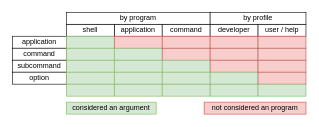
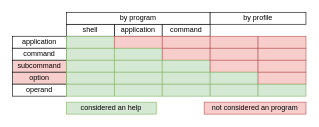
- <mxCell id="10" value="&lt;font style=&quot;vertical-align: inherit&quot;&gt;&lt;font style=&quot;vertical-align: inherit&quot;&gt;&lt;font style=&quot;vertical-align: inherit&quot;&gt;&lt;font style=&quot;vertical-align: inherit&quot;&gt;&lt;font style=&quot;vertical-align: inherit&quot;&gt;&lt;font style=&quot;vertical-align: inherit&quot;&gt;&lt;font style=&quot;vertical-align: inherit&quot;&gt;&lt;font style=&quot;vertical-align: inherit&quot;&gt;&lt;font style=&quot;vertical-align: inherit&quot;&gt;&lt;font style=&quot;vertical-align: inherit&quot;&gt;developer&lt;/font&gt;&lt;/font&gt;&lt;/font&gt;&lt;/font&gt;&lt;/font&gt;&lt;/font&gt;&lt;/font&gt;&lt;/font&gt;&lt;/font&gt;&lt;/font&gt;" style="rounded=0;whiteSpace=wrap;html=1;" vertex="1" parent="1"><mxGeometry x="350" y="40" width="80" height="20" as="geometry" /></mxCell>
- <mxCell id="11" value="&lt;font style=&quot;vertical-align: inherit&quot;&gt;&lt;font style=&quot;vertical-align: inherit&quot;&gt;&lt;font style=&quot;vertical-align: inherit&quot;&gt;&lt;font style=&quot;vertical-align: inherit&quot;&gt;&lt;font style=&quot;vertical-align: inherit&quot;&gt;&lt;font style=&quot;vertical-align: inherit&quot;&gt;&lt;font style=&quot;vertical-align: inherit&quot;&gt;&lt;font style=&quot;vertical-align: inherit&quot;&gt;&lt;font style=&quot;vertical-align: inherit&quot;&gt;&lt;font style=&quot;vertical-align: inherit&quot;&gt;&lt;font style=&quot;vertical-align: inherit&quot;&gt;&lt;font style=&quot;vertical-align: inherit&quot;&gt;user / help&lt;/font&gt;&lt;/font&gt;&lt;/font&gt;&lt;/font&gt;&lt;/font&gt;&lt;/font&gt;&lt;/font&gt;&lt;/font&gt;&lt;/font&gt;&lt;/font&gt;&lt;/font&gt;&lt;/font&gt;" style="rounded=0;whiteSpace=wrap;html=1;" vertex="1" parent="1"><mxGeometry x="430" y="40" width="80" height="20" as="geometry" /></mxCell>
- <mxCell id="4" value="&lt;font style=&quot;vertical-align: inherit&quot;&gt;&lt;font style=&quot;vertical-align: inherit&quot;&gt;&lt;font style=&quot;vertical-align: inherit&quot;&gt;&lt;font style=&quot;vertical-align: inherit&quot;&gt;&lt;font style=&quot;vertical-align: inherit&quot;&gt;&lt;font style=&quot;vertical-align: inherit&quot;&gt;subcommand&lt;/font&gt;&lt;/font&gt;&lt;/font&gt;&lt;/font&gt;&lt;/font&gt;&lt;/font&gt;" style="rounded=0;whiteSpace=wrap;html=1;" vertex="1" parent="1"><mxGeometry y="100" width="90" height="20" as="geometry" x="20" /></mxCell>
+ <mxCell id="4" value="&lt;font style=&quot;vertical-align: inherit&quot;&gt;&lt;font style=&quot;vertical-align: inherit&quot;&gt;&lt;font style=&quot;vertical-align: inherit&quot;&gt;&lt;font style=&quot;vertical-align: inherit&quot;&gt;&lt;font style=&quot;vertical-align: inherit&quot;&gt;&lt;font style=&quot;vertical-align: inherit&quot;&gt;subcommand&lt;/font&gt;&lt;/font&gt;&lt;/font&gt;&lt;/font&gt;&lt;/font&gt;&lt;/font&gt;" style="rounded=0;whiteSpace=wrap;html=1;fillColor=#f8cecc;" vertex="1" parent="1"><mxGeometry y="100" width="90" height="20" as="geometry" x="20" /></mxCell>
- <mxCell id="5" value="&lt;font style=&quot;vertical-align: inherit&quot;&gt;&lt;font style=&quot;vertical-align: inherit&quot;&gt;&lt;font style=&quot;vertical-align: inherit&quot;&gt;&lt;font style=&quot;vertical-align: inherit&quot;&gt;&lt;font style=&quot;vertical-align: inherit&quot;&gt;&lt;font style=&quot;vertical-align: inherit&quot;&gt;&lt;font style=&quot;vertical-align: inherit&quot;&gt;&lt;font style=&quot;vertical-align: inherit&quot;&gt;option&lt;/font&gt;&lt;/font&gt;&lt;/font&gt;&lt;/font&gt;&lt;/font&gt;&lt;/font&gt;&lt;/font&gt;&lt;/font&gt;" style="rounded=0;whiteSpace=wrap;html=1;" vertex="1" parent="1"><mxGeometry y="120" width="90" height="20" as="geometry" x="20" /></mxCell>
+ <mxCell id="5" value="&lt;font style=&quot;vertical-align: inherit&quot;&gt;&lt;font style=&quot;vertical-align: inherit&quot;&gt;&lt;font style=&quot;vertical-align: inherit&quot;&gt;&lt;font style=&quot;vertical-align: inherit&quot;&gt;&lt;font style=&quot;vertical-align: inherit&quot;&gt;&lt;font style=&quot;vertical-align: inherit&quot;&gt;&lt;font style=&quot;vertical-align: inherit&quot;&gt;&lt;font style=&quot;vertical-align: inherit&quot;&gt;option&lt;/font&gt;&lt;/font&gt;&lt;/font&gt;&lt;/font&gt;&lt;/font&gt;&lt;/font&gt;&lt;/font&gt;&lt;/font&gt;" style="rounded=0;whiteSpace=wrap;html=1;fillColor=#f8cecc;" vertex="1" parent="1"><mxGeometry y="120" width="90" height="20" as="geometry" x="20" /></mxCell>
+ <mxCell id="6" value="&lt;font style=&quot;vertical-align: inherit&quot;&gt;&lt;font style=&quot;vertical-align: inherit&quot;&gt;&lt;font style=&quot;vertical-align: inherit&quot;&gt;&lt;font style=&quot;vertical-align: inherit&quot;&gt;&lt;font style=&quot;vertical-align: inherit&quot;&gt;&lt;font style=&quot;vertical-align: inherit&quot;&gt;&lt;font style=&quot;vertical-align: inherit&quot;&gt;&lt;font style=&quot;vertical-align: inherit&quot;&gt;&lt;font style=&quot;vertical-align: inherit&quot;&gt;&lt;font style=&quot;vertical-align: inherit&quot;&gt;operand&lt;/font&gt;&lt;/font&gt;&lt;/font&gt;&lt;/font&gt;&lt;/font&gt;&lt;/font&gt;&lt;/font&gt;&lt;/font&gt;&lt;/font&gt;&lt;/font&gt;" style="rounded=0;whiteSpace=wrap;html=1;" vertex="1" parent="1"><mxGeometry y="140" width="90" height="20" as="geometry" x="20" /></mxCell>
- <mxCell id="40" value="considered an argument" style="rounded=0;whiteSpace=wrap;html=1;fillColor=#d5e8d4;strokeColor=#82b366;" vertex="1" parent="1"><mxGeometry x="110" y="170" width="150" height="20" as="geometry" /></mxCell>
+ <mxCell id="40" value="considered an help" style="rounded=0;whiteSpace=wrap;html=1;fillColor=#d5e8d4;strokeColor=#82b366;" vertex="1" parent="1"><mxGeometry x="110" y="170" width="150" height="20" as="geometry" /></mxCell>
